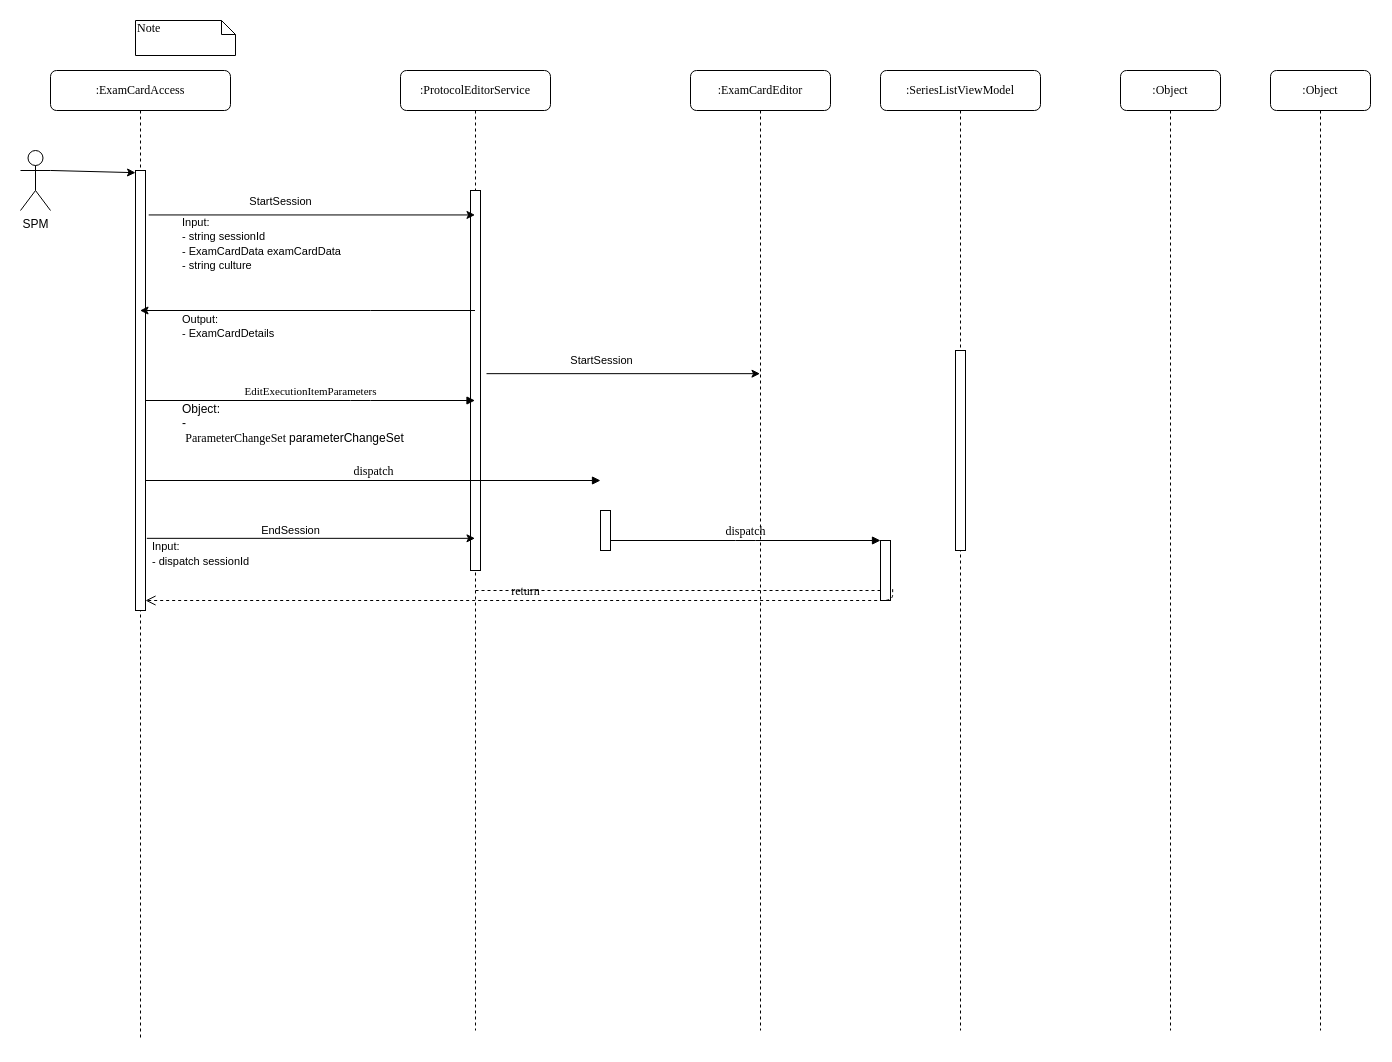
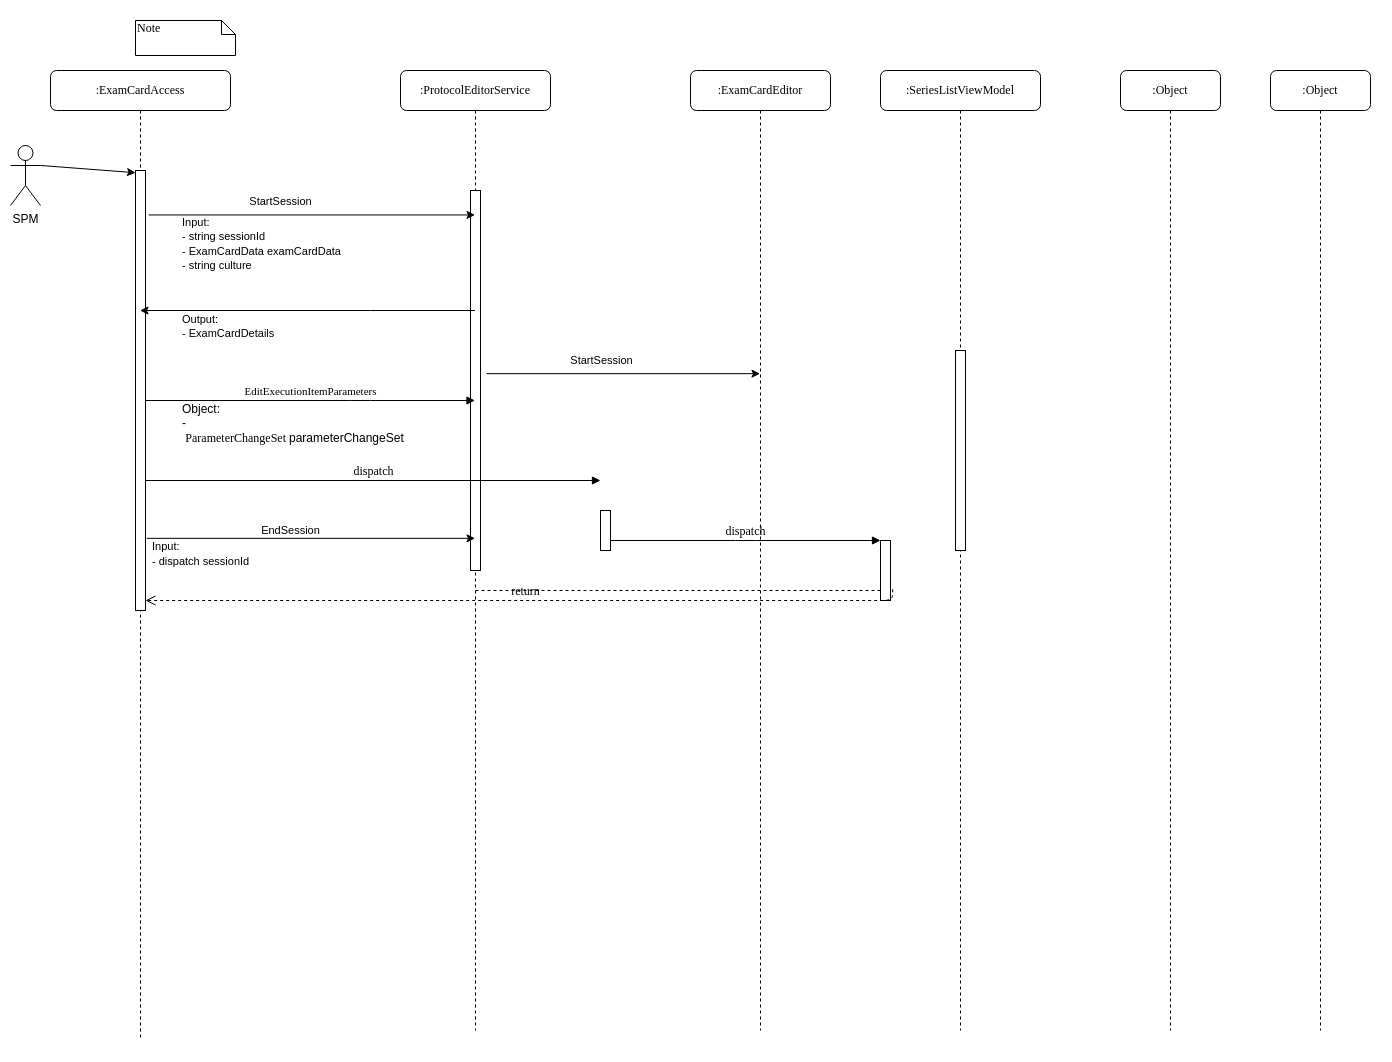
- <mxCell id="19" value="SPM" style="shape=umlActor;verticalLabelPosition=bottom;verticalAlign=top;html=1;outlineConnect=0;" vertex="1" parent="1"><mxGeometry x="20" y="150" width="30" height="60" as="geometry" /></mxCell>
+ <mxCell id="19" value="SPM" style="shape=umlActor;verticalLabelPosition=bottom;verticalAlign=top;html=1;outlineConnect=0;" vertex="1" parent="1"><mxGeometry x="10" y="145" width="30" height="60" as="geometry" /></mxCell>
